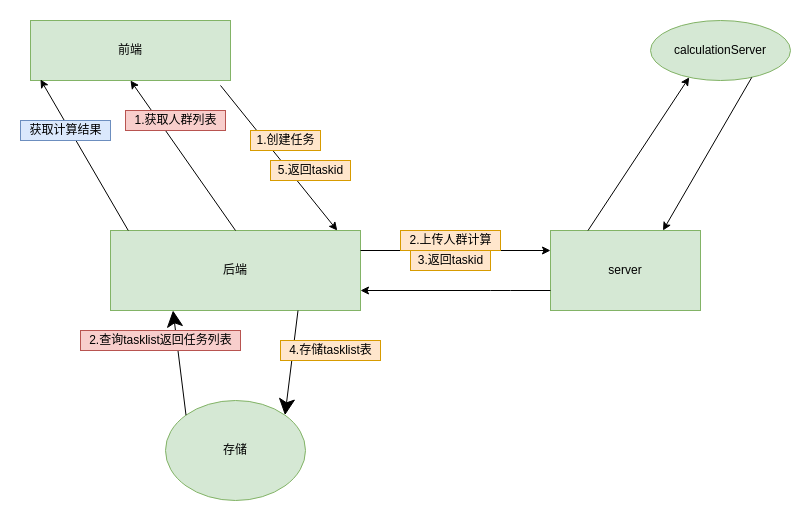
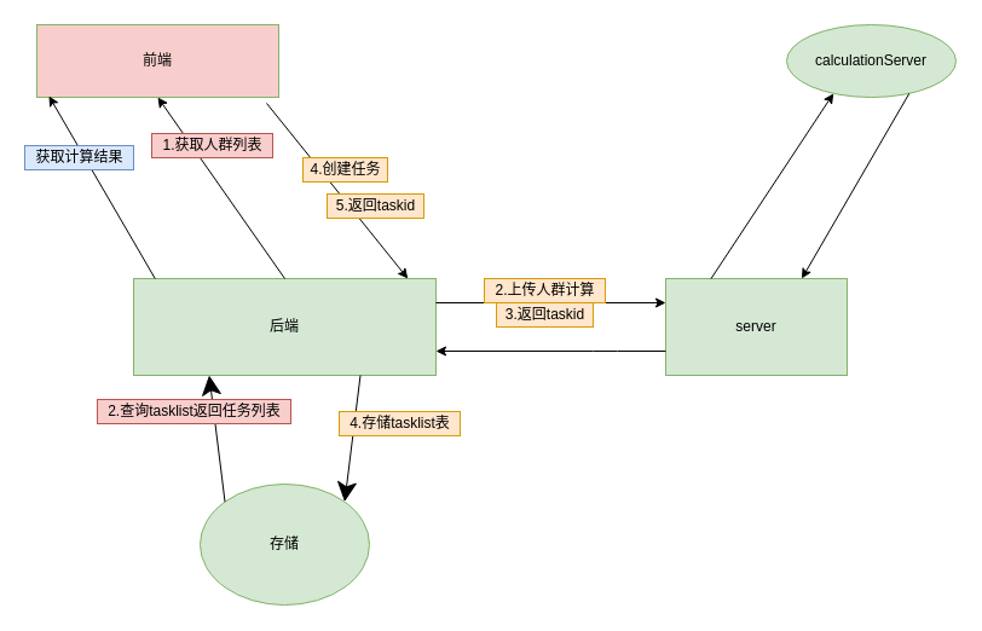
- <mxCell id="5" value="前端" style="rounded=0;whiteSpace=wrap;html=1;fillColor=#d5e8d4;strokeColor=#82b366;" parent="1" vertex="1"><mxGeometry x="30" y="20" width="200" height="60" as="geometry" /></mxCell>
+ <mxCell id="5" value="前端" style="rounded=0;whiteSpace=wrap;html=1;fillColor=#f8cecc;strokeColor=#82b366;" parent="1" vertex="1"><mxGeometry x="30" y="20" width="200" height="60" as="geometry" /></mxCell>
- <mxCell id="13" value="1.创建任务" style="text;html=1;align=center;verticalAlign=middle;resizable=0;points=[];autosize=1;strokeColor=#d79b00;fillColor=#ffe6cc;" vertex="1" parent="1"><mxGeometry x="250" y="130" width="70" height="20" as="geometry" /></mxCell>
+ <mxCell id="13" value="4.创建任务" style="text;html=1;align=center;verticalAlign=middle;resizable=0;points=[];autosize=1;strokeColor=#d79b00;fillColor=#ffe6cc;" vertex="1" parent="1"><mxGeometry x="250" y="130" width="70" height="20" as="geometry" /></mxCell>
